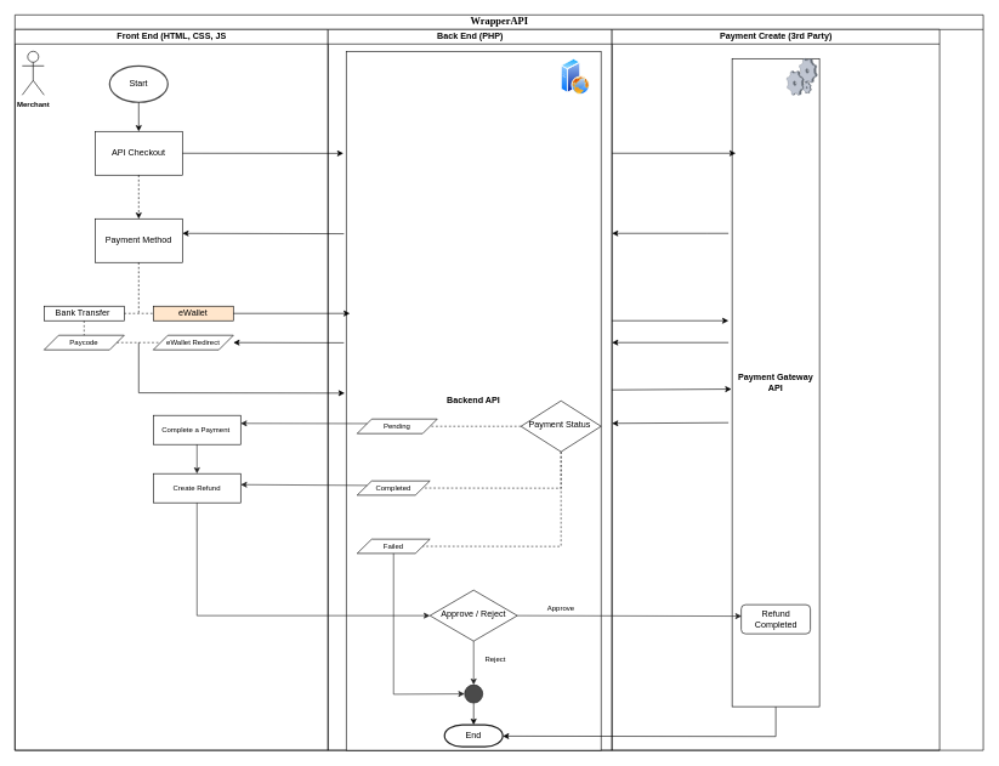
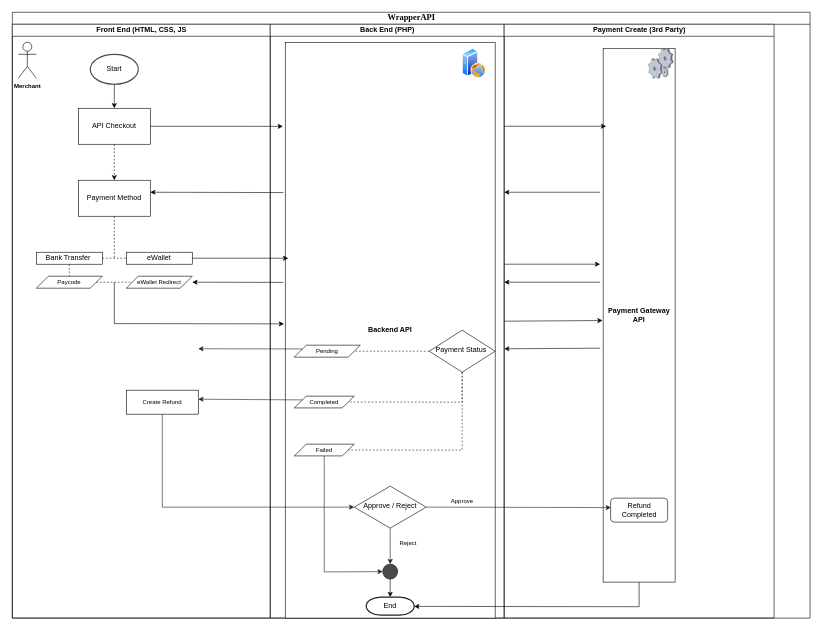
- <mxCell id="11" value="eWallet" style="rounded=0;whiteSpace=wrap;html=1;fontSize=12;fillColor=#ffe6cc;" vertex="1" parent="3"><mxGeometry x="190" y="380" width="110" height="20" as="geometry" /></mxCell>
+ <mxCell id="11" value="eWallet" style="rounded=0;whiteSpace=wrap;html=1;fontSize=12;" vertex="1" parent="3"><mxGeometry x="190" y="380" width="110" height="20" as="geometry" /></mxCell>
- <mxCell id="18" value="Complete a Payment&amp;nbsp;" style="rounded=0;whiteSpace=wrap;html=1;fontSize=10;fillColor=none;" vertex="1" parent="3"><mxGeometry x="190" y="530" width="120" height="40" as="geometry" /></mxCell>
- <mxCell id="17" style="edgeStyle=orthogonalEdgeStyle;rounded=0;orthogonalLoop=1;jettySize=auto;html=1;exitX=0.5;exitY=1;exitDx=0;exitDy=0;entryX=0.5;entryY=0;entryDx=0;entryDy=0;fontSize=10;strokeColor=#212121;" edge="1" parent="3" source="18" target="19"><mxGeometry relative="1" as="geometry" /></mxCell>
